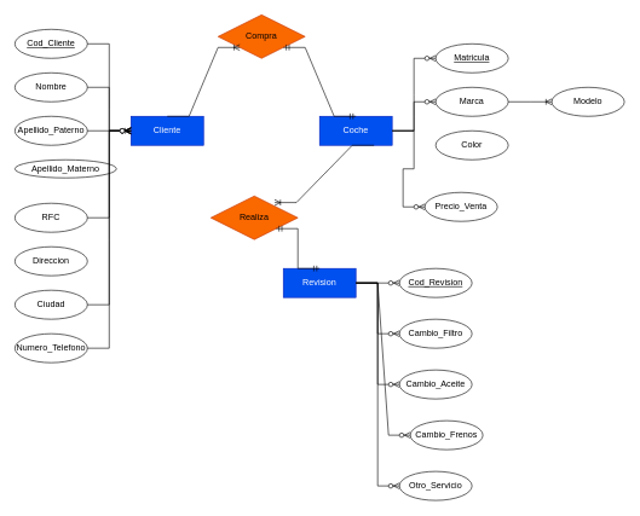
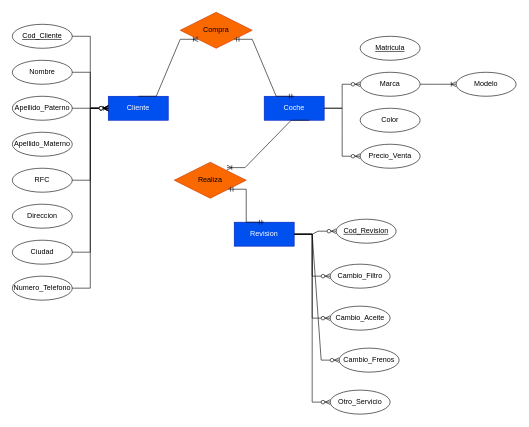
- <mxCell id="31" value="" style="edgeStyle=entityRelationEdgeStyle;fontSize=12;html=1;endArrow=ERzeroToMany;endFill=1;rounded=0;" edge="1" parent="1" source="3" target="25"><mxGeometry width="100" height="100" relative="1" as="geometry"><mxPoint x="640" y="370" as="sourcePoint" /><mxPoint x="740" y="270" as="targetPoint" /></mxGeometry></mxCell>
- <mxCell id="17" value="Apellido_Materno" style="ellipse;whiteSpace=wrap;html=1;align=center;" vertex="1" parent="1"><mxGeometry x="20" y="220" width="140" height="25" as="geometry" /></mxCell>
+ <mxCell id="17" value="Apellido_Materno" style="ellipse;whiteSpace=wrap;html=1;align=center;" vertex="1" parent="1"><mxGeometry y="220" width="100" height="40" as="geometry" x="20" /></mxCell>
- <mxCell id="28" value="Precio_Venta" style="ellipse;whiteSpace=wrap;html=1;align=center;" vertex="1" parent="1"><mxGeometry x="585" y="265" width="100" height="40" as="geometry" /></mxCell>
+ <mxCell id="28" value="Precio_Venta" style="ellipse;whiteSpace=wrap;html=1;align=center;" vertex="1" parent="1"><mxGeometry x="600" y="240" width="100" height="40" as="geometry" /></mxCell>
- <mxCell id="34" value="Cod_Revision" style="ellipse;whiteSpace=wrap;html=1;align=center;fontStyle=4;" vertex="1" parent="1"><mxGeometry x="550" y="370" width="100" height="40" as="geometry" /></mxCell>
+ <mxCell id="34" value="Cod_Revision" style="ellipse;whiteSpace=wrap;html=1;align=center;fontStyle=4;" vertex="1" parent="1"><mxGeometry x="560" y="365" width="100" height="40" as="geometry" /></mxCell>
